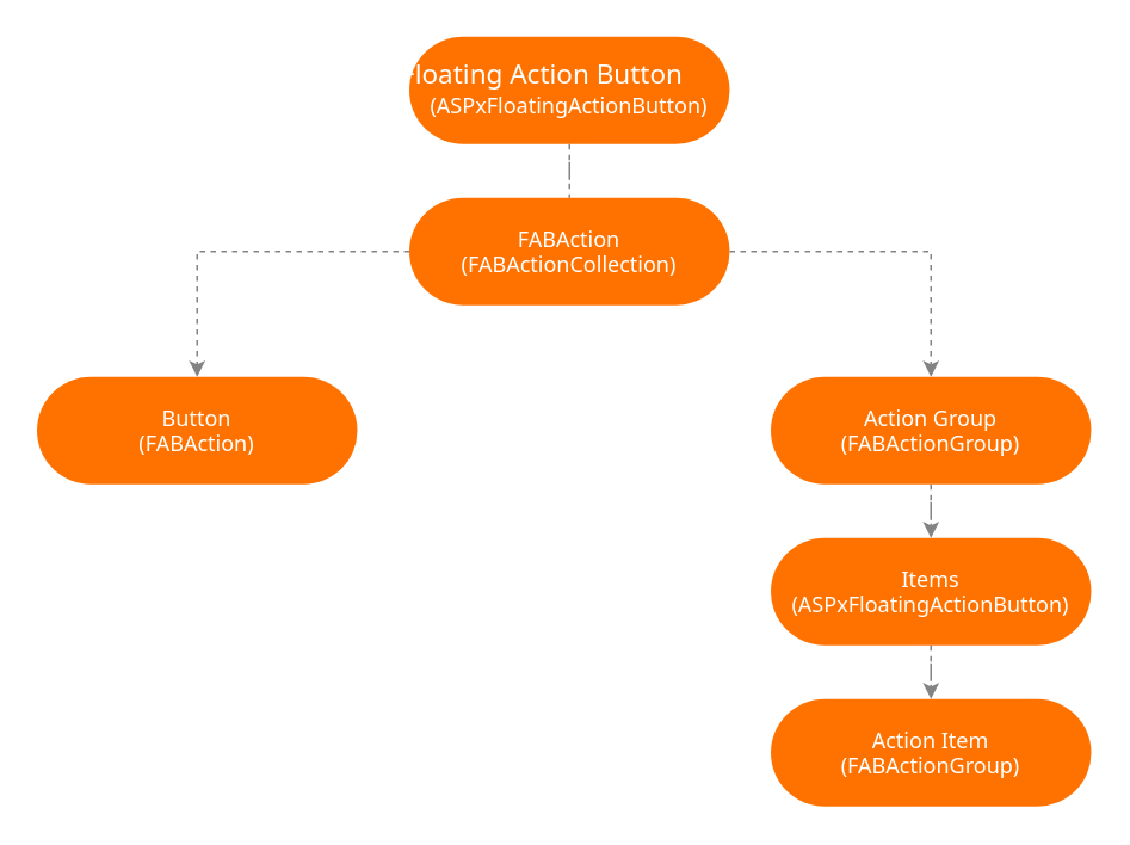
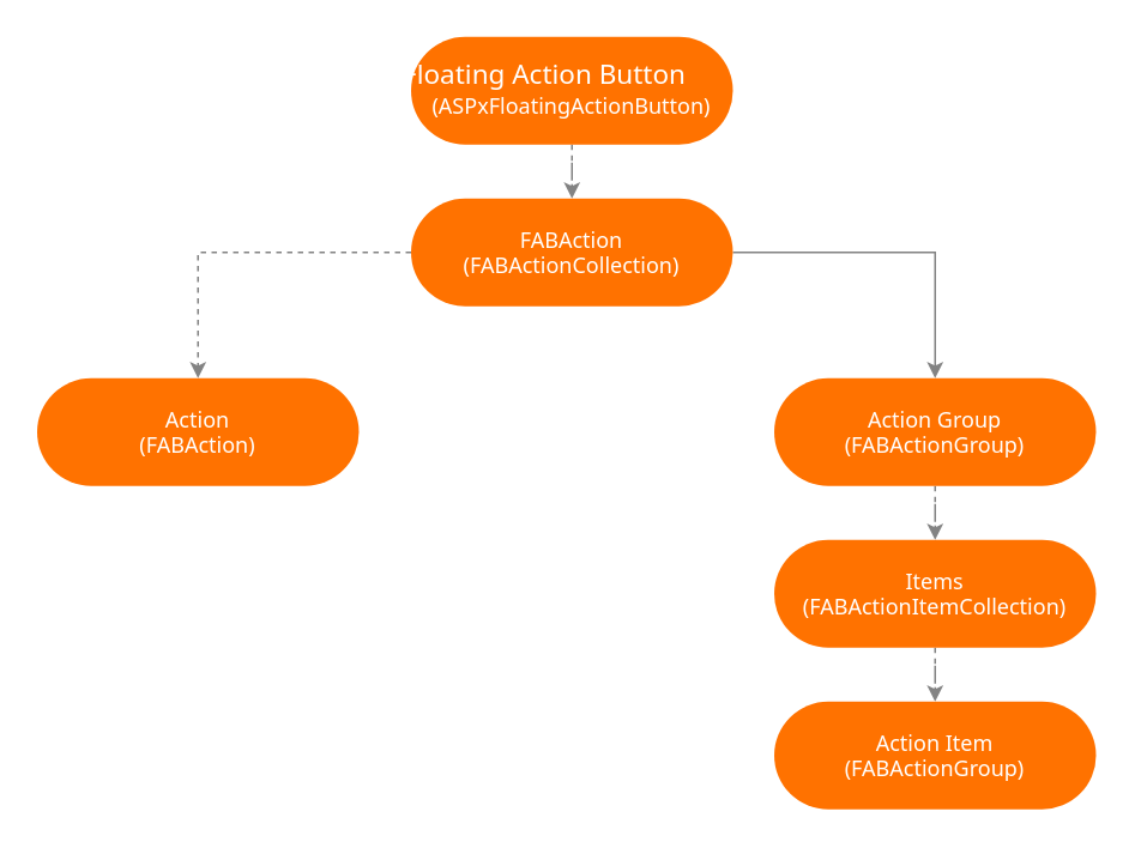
- <mxCell id="2" value="" style="edgeStyle=orthogonalEdgeStyle;rounded=0;orthogonalLoop=1;jettySize=auto;entryX=0.5;entryY=0;entryDx=0;entryDy=0;strokeColor=#838383;dashed=1;endArrow=none;" edge="1" parent="1" source="13" target="5"><mxGeometry relative="1" as="geometry" /></mxCell>
+ <mxCell id="2" value="" style="edgeStyle=orthogonalEdgeStyle;rounded=0;orthogonalLoop=1;jettySize=auto;entryX=0.5;entryY=0;entryDx=0;entryDy=0;strokeColor=#838383;dashed=1;" edge="1" parent="1" source="13" target="5"><mxGeometry relative="1" as="geometry" /></mxCell>
- <mxCell id="4" value="" style="edgeStyle=orthogonalEdgeStyle;rounded=0;orthogonalLoop=1;jettySize=auto;entryX=0.5;entryY=0;entryDx=0;entryDy=0;strokeColor=#838383;dashed=1;" edge="1" parent="1" source="5" target="8"><mxGeometry relative="1" as="geometry" /></mxCell>
+ <mxCell id="4" value="" style="edgeStyle=orthogonalEdgeStyle;rounded=0;orthogonalLoop=1;jettySize=auto;entryX=0.5;entryY=0;entryDx=0;entryDy=0;strokeColor=#838383;dashed=0;" edge="1" parent="1" source="5" target="8"><mxGeometry relative="1" as="geometry" /></mxCell>
- <mxCell id="6" value="Button&#10;(FABAction)" style="rounded=1;fontFamily=&quot;Segoe UI&quot;,&quot;Helvetica Neue&quot;,Helvetica,Arial,sans-serif;strokeWidth=3;arcSize=50;fontColor=#fff;fillColor=#FF7200;strokeColor=none;" vertex="1" parent="1"><mxGeometry x="20" y="210" width="179" height="60" as="geometry" /></mxCell>
+ <mxCell id="6" value="Action&#10;(FABAction)" style="rounded=1;fontFamily=&quot;Segoe UI&quot;,&quot;Helvetica Neue&quot;,Helvetica,Arial,sans-serif;strokeWidth=3;arcSize=50;fontColor=#fff;fillColor=#FF7200;strokeColor=none;" vertex="1" parent="1"><mxGeometry x="20" y="210" width="179" height="60" as="geometry" /></mxCell>
- <mxCell id="10" value="Items&#10;(ASPxFloatingActionButton)" style="rounded=1;fontFamily=&quot;Segoe UI&quot;,&quot;Helvetica Neue&quot;,Helvetica,Arial,sans-serif;strokeWidth=3;arcSize=50;fontColor=#fff;fillColor=#FF7200;strokeColor=none;" vertex="1" parent="1"><mxGeometry x="430" y="300" width="179" height="60" as="geometry" /></mxCell>
+ <mxCell id="10" value="Items&#10;(FABActionItemCollection)" style="rounded=1;fontFamily=&quot;Segoe UI&quot;,&quot;Helvetica Neue&quot;,Helvetica,Arial,sans-serif;strokeWidth=3;arcSize=50;fontColor=#fff;fillColor=#FF7200;strokeColor=none;" vertex="1" parent="1"><mxGeometry x="430" y="300" width="179" height="60" as="geometry" /></mxCell>
